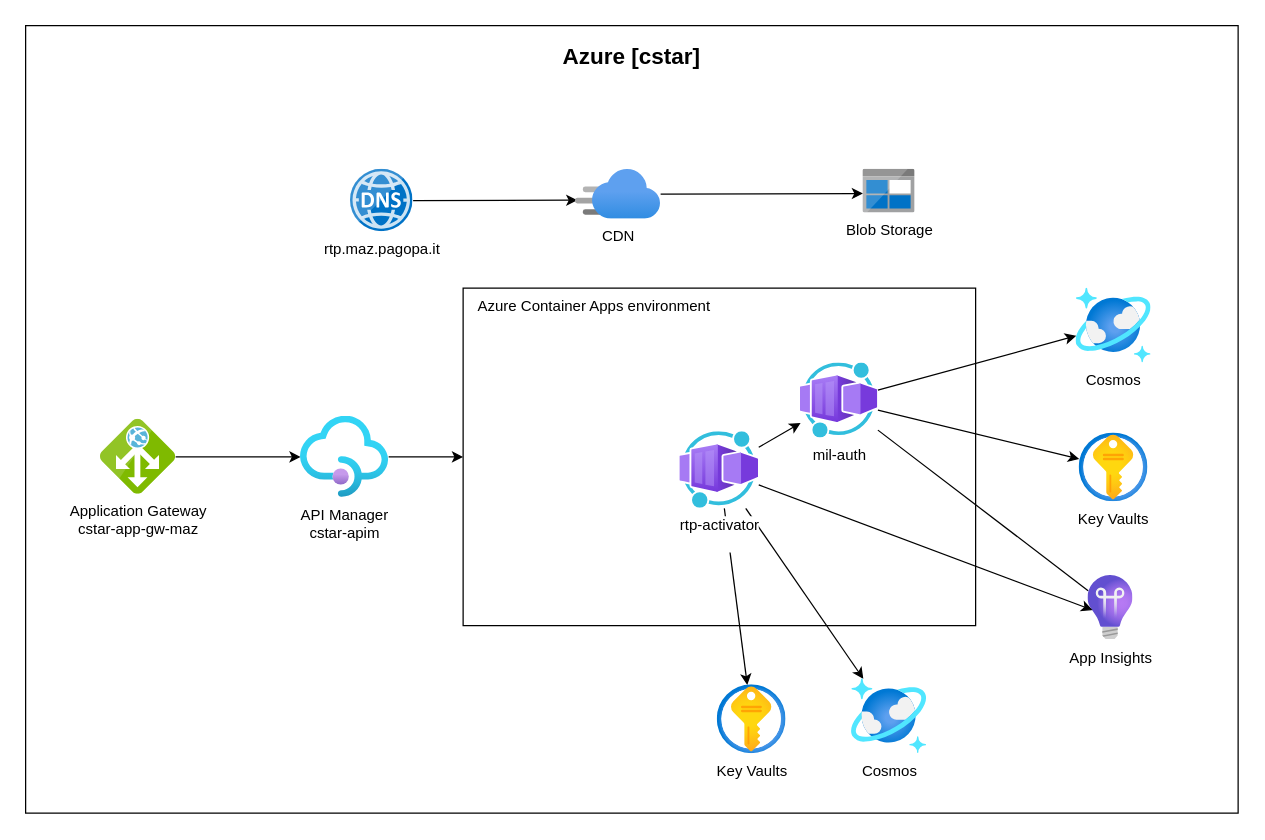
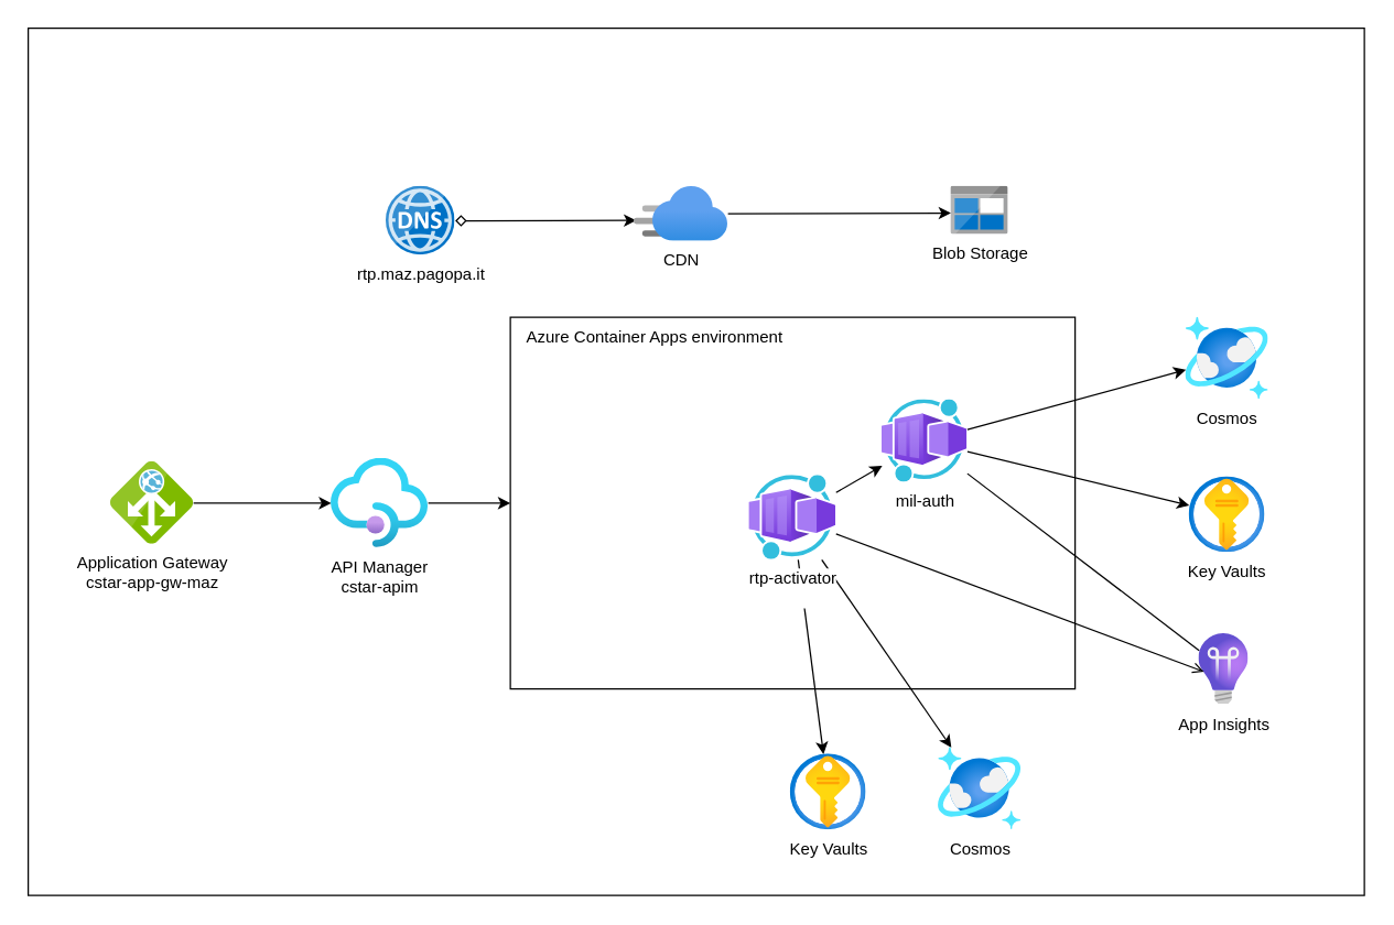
- <mxCell id="5" value="&lt;b&gt;&lt;font style=&quot;font-size: 18px;&quot;&gt;Azure [cstar]&lt;/font&gt;&lt;/b&gt;" style="text;html=1;align=center;verticalAlign=middle;whiteSpace=wrap;rounded=0;" parent="1" vertex="1"><mxGeometry x="20" y="30" width="970" height="30" as="geometry" /></mxCell>
- <mxCell id="10" style="edgeStyle=none;html=1;exitX=0.021;exitY=0.617;exitDx=0;exitDy=0;startArrow=classic;startFill=1;endArrow=none;endFill=0;exitPerimeter=0;" parent="1" source="20" target="8" edge="1"><mxGeometry relative="1" as="geometry"><mxPoint x="440" y="160" as="sourcePoint" /></mxGeometry></mxCell>
+ <mxCell id="10" style="edgeStyle=none;html=1;exitX=0.021;exitY=0.617;exitDx=0;exitDy=0;startArrow=classic;startFill=1;endArrow=diamond;endFill=0;exitPerimeter=0;" parent="1" source="20" target="8" edge="1"><mxGeometry relative="1" as="geometry"><mxPoint x="440" y="160" as="sourcePoint" /></mxGeometry></mxCell>
- <mxCell id="28" style="rounded=0;orthogonalLoop=1;jettySize=auto;html=1;entryX=0.097;entryY=0.534;entryDx=0;entryDy=0;entryPerimeter=0;" edge="1" parent="1" source="14" target="7"><mxGeometry relative="1" as="geometry" /></mxCell>
+ <mxCell id="28" style="rounded=0;orthogonalLoop=1;jettySize=auto;html=1;entryX=0.097;entryY=0.534;entryDx=0;entryDy=0;entryPerimeter=0;endArrow=open;" edge="1" parent="1" source="14" target="7"><mxGeometry relative="1" as="geometry" /></mxCell>
